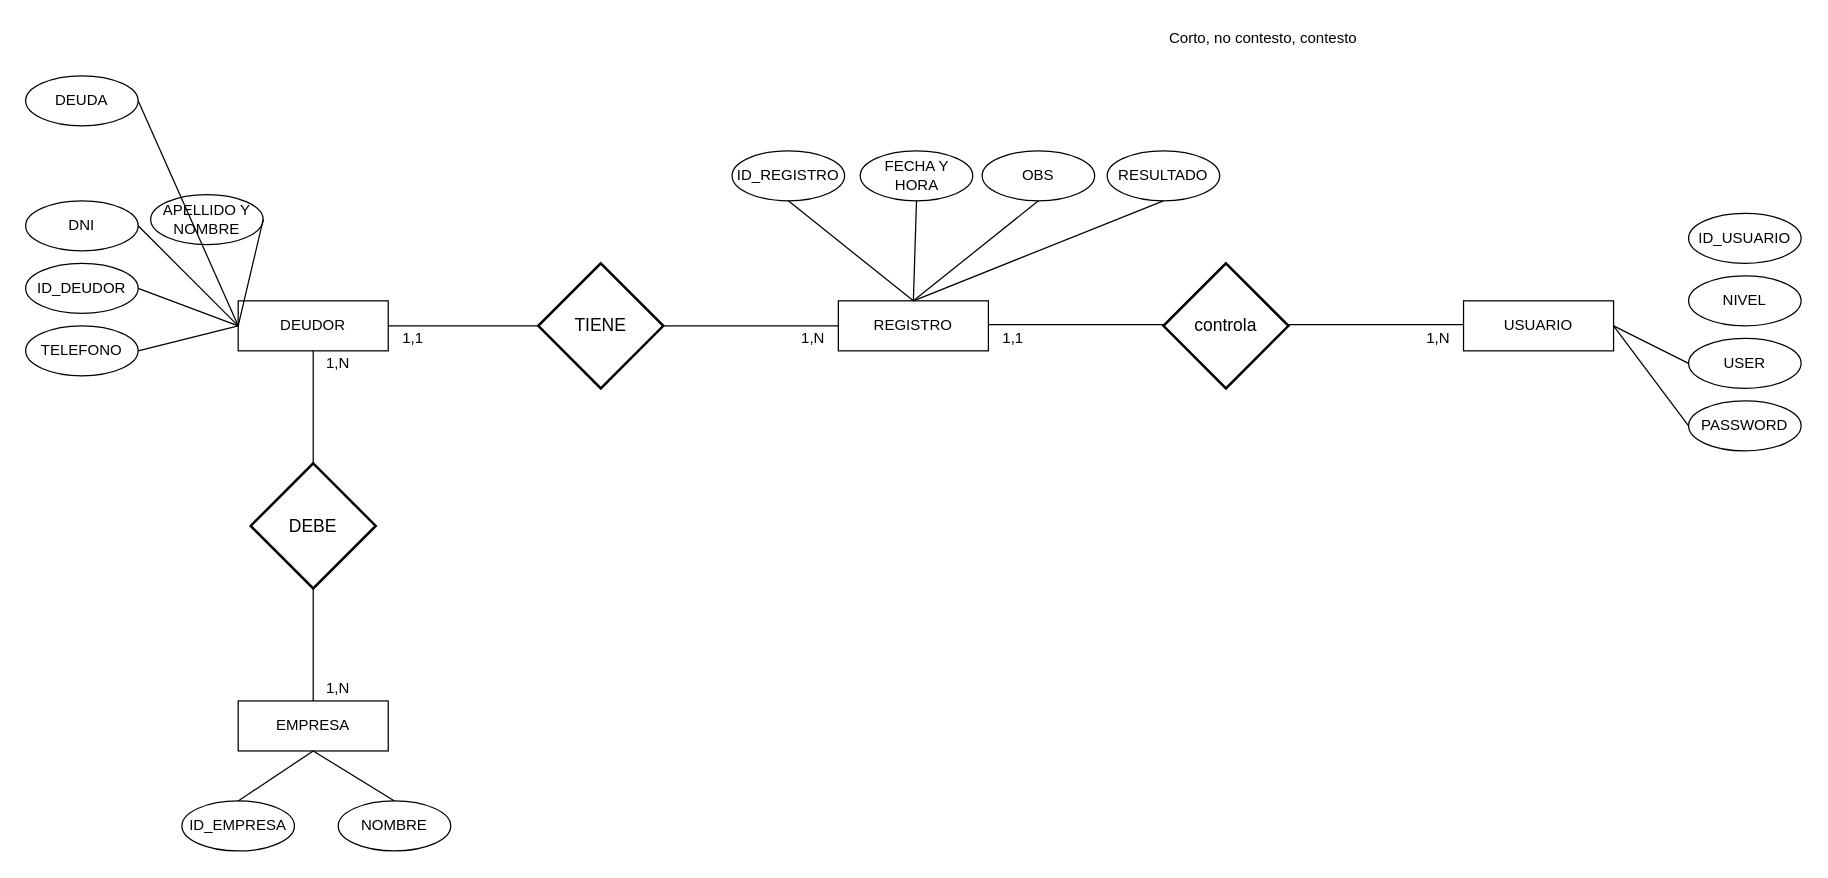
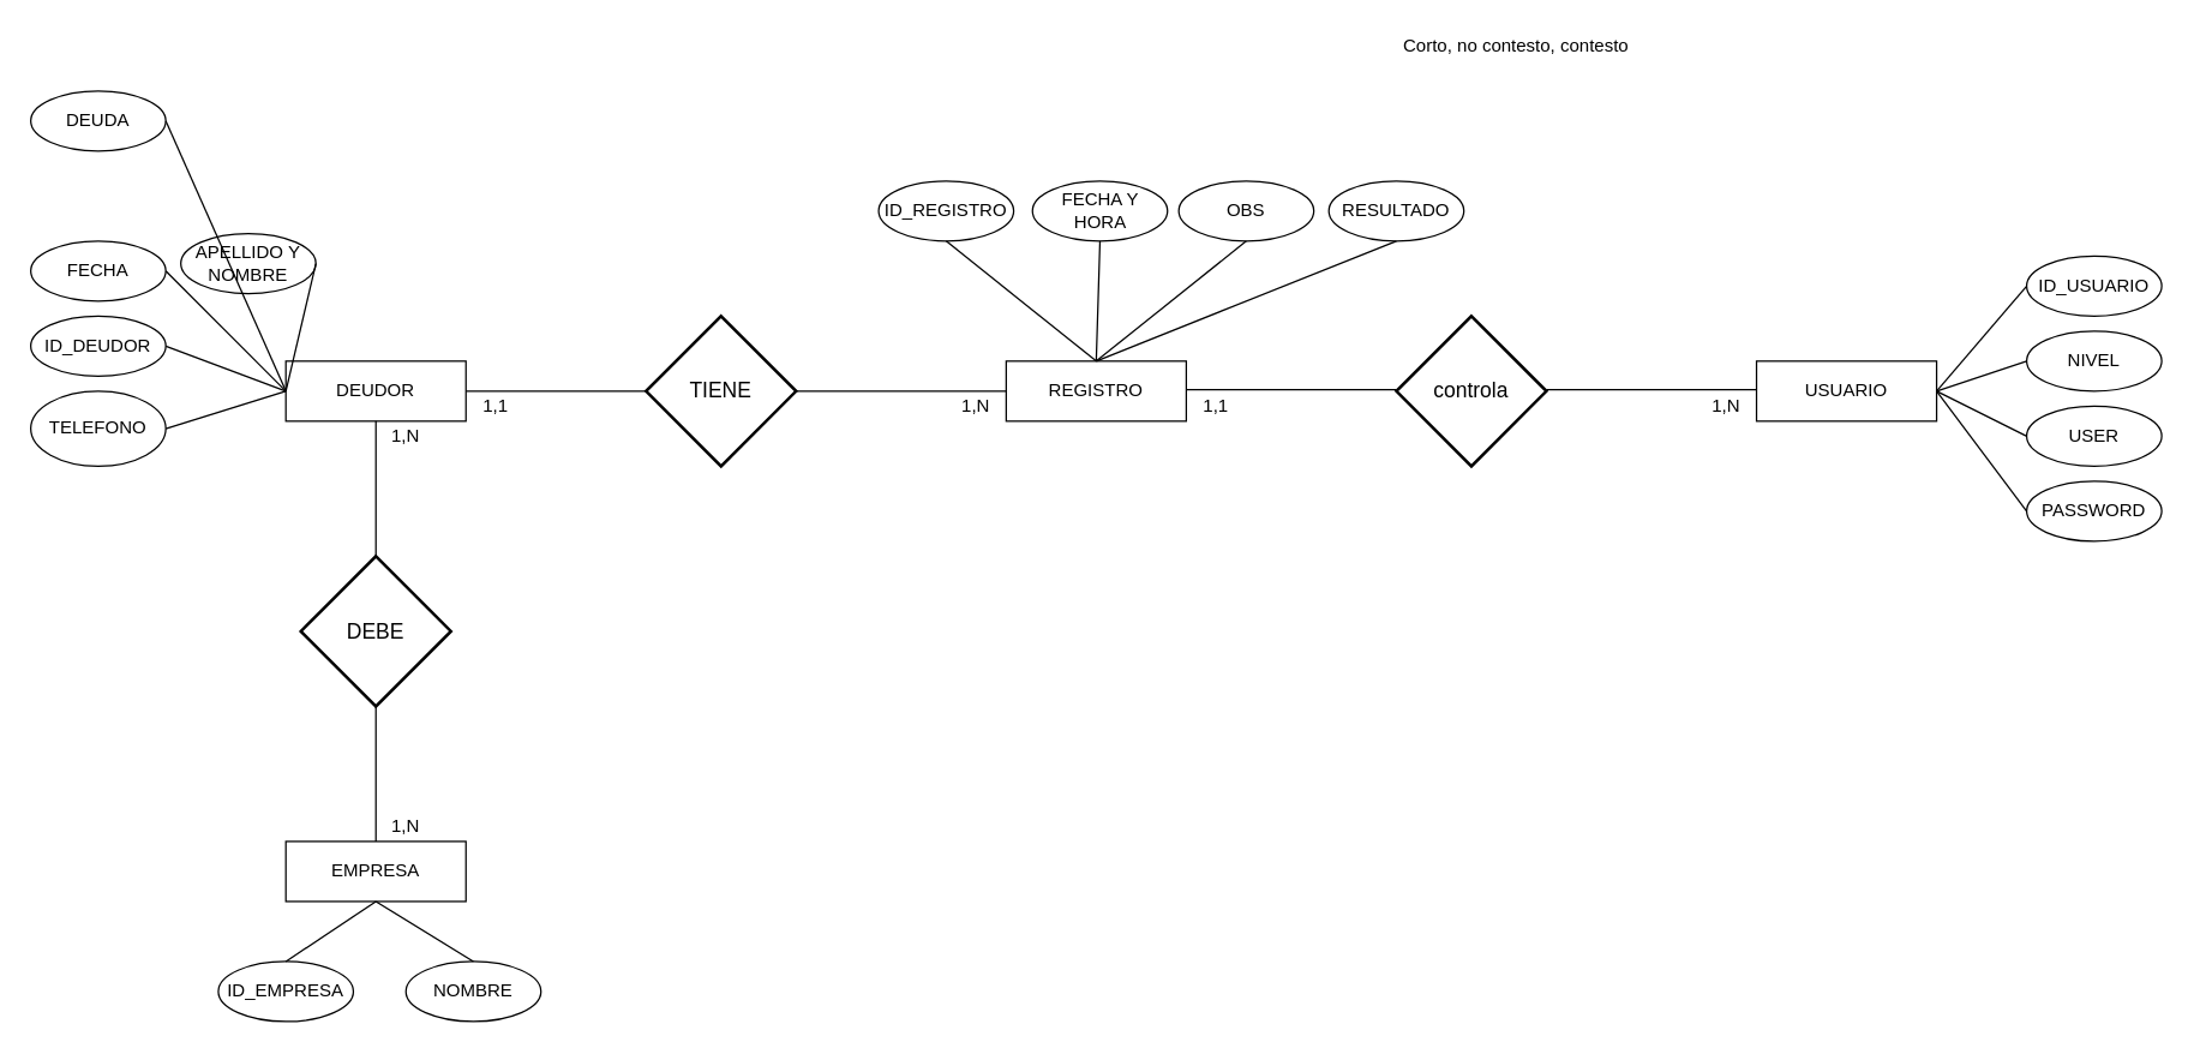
- <mxCell id="20" value="DNI" style="ellipse;whiteSpace=wrap;html=1;" vertex="1" parent="1"><mxGeometry x="20" width="90" height="40" as="geometry" y="160" /></mxCell>
+ <mxCell id="20" value="FECHA" style="ellipse;whiteSpace=wrap;html=1;" vertex="1" parent="1"><mxGeometry x="20" width="90" height="40" as="geometry" y="160" /></mxCell>
+ <mxCell id="39" value="" style="endArrow=none;html=1;exitX=0;exitY=0.5;exitDx=0;exitDy=0;entryX=1;entryY=0.5;entryDx=0;entryDy=0;" edge="1" parent="1" source="34" target="4"><mxGeometry width="50" height="50" relative="1" as="geometry"><mxPoint x="1360" y="250" as="sourcePoint" /><mxPoint x="1300" y="270" as="targetPoint" /></mxGeometry></mxCell>
+ <mxCell id="38" value="" style="endArrow=none;html=1;exitX=0;exitY=0.5;exitDx=0;exitDy=0;entryX=1;entryY=0.5;entryDx=0;entryDy=0;" edge="1" parent="1" source="32" target="4"><mxGeometry width="50" height="50" relative="1" as="geometry"><mxPoint x="1360" y="300" as="sourcePoint" /><mxPoint x="1300" y="270" as="targetPoint" /></mxGeometry></mxCell>
- <mxCell id="26" value="TELEFONO" style="ellipse;whiteSpace=wrap;html=1;" vertex="1" parent="1"><mxGeometry x="20" y="260" width="90" height="40" as="geometry" /></mxCell>
+ <mxCell id="26" value="TELEFONO" style="ellipse;whiteSpace=wrap;html=1;" vertex="1" parent="1"><mxGeometry x="20" y="260" width="90" height="50" as="geometry" /></mxCell>
